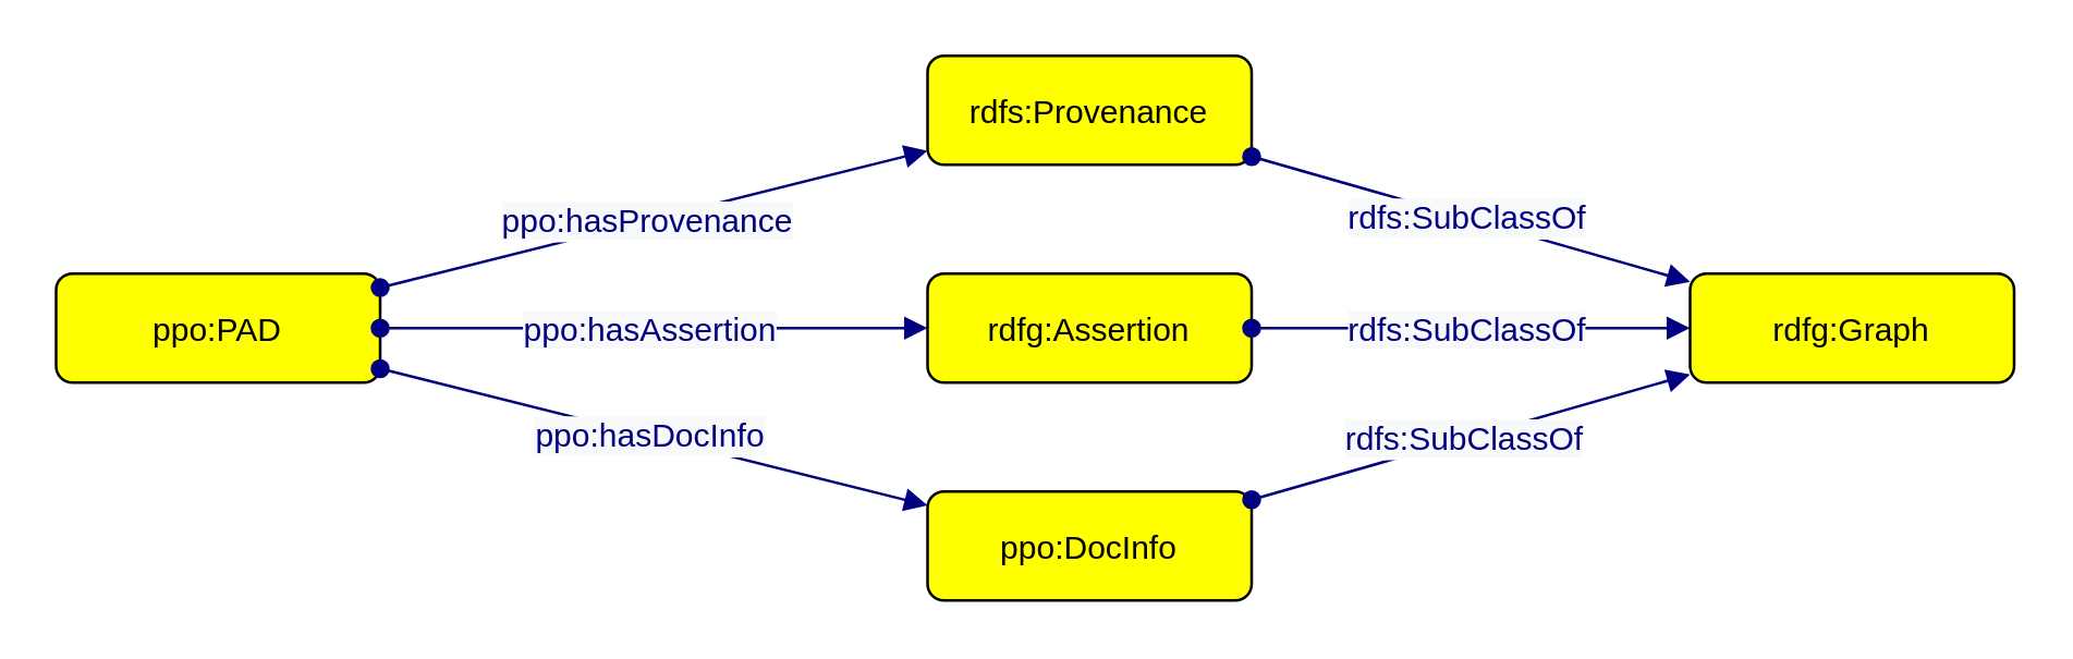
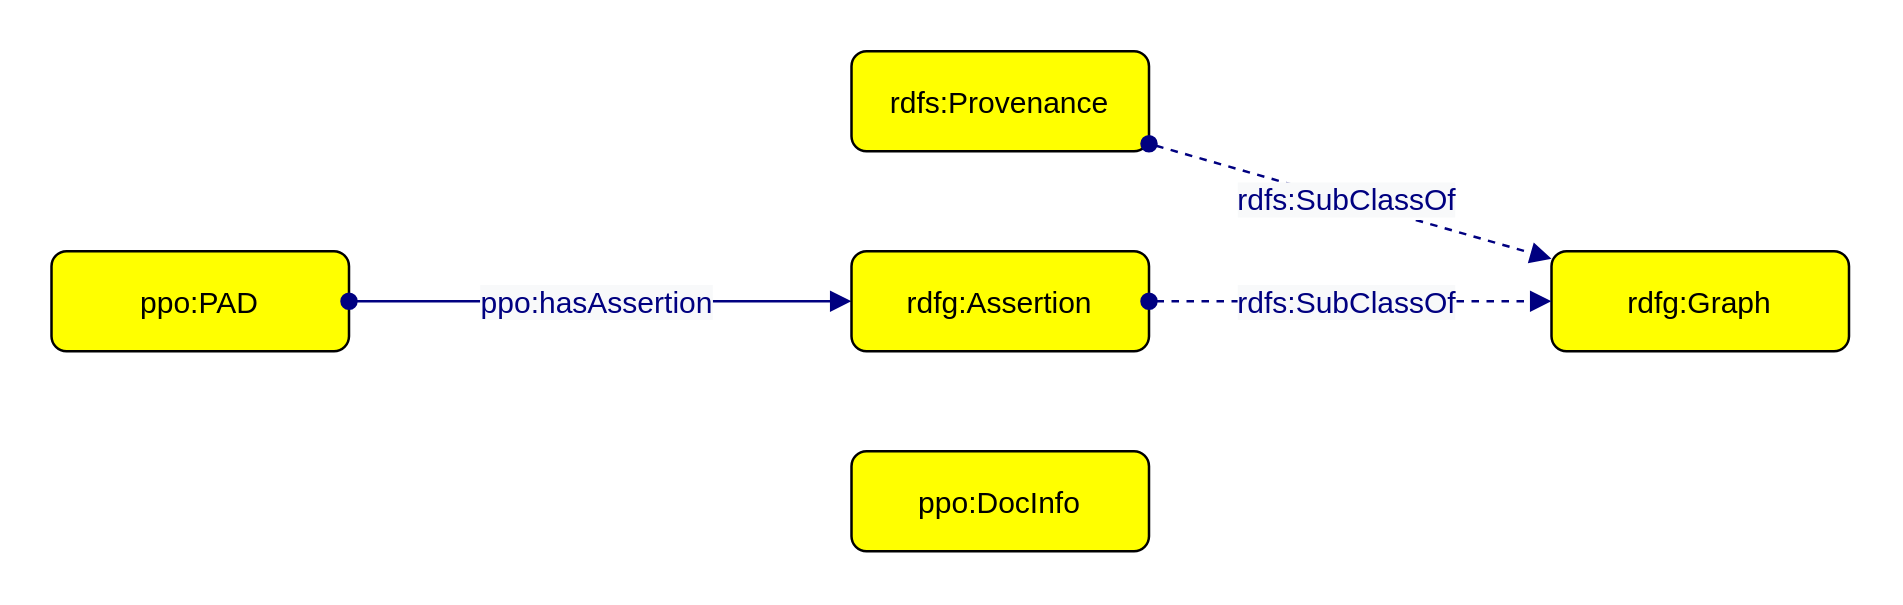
- <mxCell id="3" value="" style="graphMlID=e0;rounded=0;endArrow=block;strokeColor=#000080;strokeWidth=1.0;startArrow=oval;startFill=1;endFill=1;fontSize=12;fontFamily=Helvetica;horizontal=1;verticalAlign=middle;" parent="1" source="2" target="7" edge="1"><mxGeometry relative="1" as="geometry"><mxPoint x="429" y="210" as="sourcePoint" /><mxPoint x="320" y="80" as="targetPoint" /></mxGeometry></mxCell>
- <mxCell id="4" value="&lt;span style=&quot;color: rgb(0, 0, 128); font-size: 12px; background-color: rgb(248, 249, 250);&quot;&gt;ppo:hasProvenance&lt;/span&gt;" style="text;html=1;align=center;verticalAlign=middle;resizable=0;points=[];labelBackgroundColor=#ffffff;fontSize=12;fontFamily=Helvetica;horizontal=1;" parent="3" vertex="1" connectable="0"><mxGeometry x="-0.017" y="2" relative="1" as="geometry"><mxPoint x="-1" y="2" as="offset" /></mxGeometry></mxCell>
- <mxCell id="12" value="" style="graphMlID=e0;rounded=0;endArrow=block;strokeColor=#000080;strokeWidth=1.0;startArrow=oval;startFill=1;endFill=1;fontSize=12;fontFamily=Helvetica;horizontal=1;verticalAlign=middle;" parent="1" source="7" target="9" edge="1"><mxGeometry relative="1" as="geometry"><mxPoint x="469" y="26.155" as="sourcePoint" /><mxPoint x="640" y="43.845" as="targetPoint" /></mxGeometry></mxCell>
+ <mxCell id="12" value="" style="graphMlID=e0;rounded=0;endArrow=block;strokeColor=#000080;strokeWidth=1.0;startArrow=oval;startFill=1;endFill=1;fontSize=12;fontFamily=Helvetica;horizontal=1;verticalAlign=middle;dashed=1;" parent="1" source="7" target="9" edge="1"><mxGeometry relative="1" as="geometry"><mxPoint x="469" y="26.155" as="sourcePoint" /><mxPoint x="640" y="43.845" as="targetPoint" /></mxGeometry></mxCell>
- <mxCell id="10" value="" style="graphMlID=e0;rounded=0;endArrow=block;strokeColor=#000080;strokeWidth=1.0;startArrow=oval;startFill=1;endFill=1;fontSize=12;fontFamily=Helvetica;horizontal=1;verticalAlign=middle;" parent="1" source="8" target="9" edge="1"><mxGeometry relative="1" as="geometry"><mxPoint x="149" y="76.984" as="sourcePoint" /><mxPoint x="350" y="33.016" as="targetPoint" /></mxGeometry></mxCell>
+ <mxCell id="10" value="" style="graphMlID=e0;rounded=0;endArrow=block;strokeColor=#000080;strokeWidth=1.0;startArrow=oval;startFill=1;endFill=1;fontSize=12;fontFamily=Helvetica;horizontal=1;verticalAlign=middle;dashed=1;" parent="1" source="8" target="9" edge="1"><mxGeometry relative="1" as="geometry"><mxPoint x="149" y="76.984" as="sourcePoint" /><mxPoint x="350" y="33.016" as="targetPoint" /></mxGeometry></mxCell>
- <mxCell id="14" value="" style="graphMlID=e0;rounded=0;endArrow=block;strokeColor=#000080;strokeWidth=1.0;startArrow=oval;startFill=1;endFill=1;fontSize=12;fontFamily=Helvetica;horizontal=1;verticalAlign=middle;" parent="1" source="2" target="16" edge="1"><mxGeometry relative="1" as="geometry"><mxPoint x="139" y="169.998" as="sourcePoint" /><mxPoint x="320" y="162.56" as="targetPoint" /></mxGeometry></mxCell>
- <mxCell id="15" value="&lt;span style=&quot;color: rgb(0, 0, 128); font-size: 12px; background-color: rgb(248, 249, 250);&quot;&gt;ppo:hasDocInfo&lt;/span&gt;" style="text;html=1;align=center;verticalAlign=middle;resizable=0;points=[];labelBackgroundColor=#ffffff;fontSize=12;fontFamily=Helvetica;horizontal=1;" parent="14" vertex="1" connectable="0"><mxGeometry x="-0.017" y="2" relative="1" as="geometry"><mxPoint x="-1" y="2" as="offset" /></mxGeometry></mxCell>
- <mxCell id="17" value="" style="graphMlID=e0;rounded=0;endArrow=block;strokeColor=#000080;strokeWidth=1.0;startArrow=oval;startFill=1;endFill=1;fontSize=12;fontFamily=Helvetica;horizontal=1;verticalAlign=middle;" parent="1" source="16" target="9" edge="1"><mxGeometry relative="1" as="geometry"><mxPoint x="469" y="108.715" as="sourcePoint" /><mxPoint x="620" y="171.06" as="targetPoint" /></mxGeometry></mxCell>
- <mxCell id="18" value="&lt;span style=&quot;color: rgb(0, 0, 128); font-size: 12px; background-color: rgb(248, 249, 250);&quot;&gt;rdfs:SubClassOf&lt;/span&gt;" style="text;html=1;align=center;verticalAlign=middle;resizable=0;points=[];labelBackgroundColor=#ffffff;fontSize=12;fontFamily=Helvetica;horizontal=1;" parent="17" vertex="1" connectable="0"><mxGeometry x="-0.017" y="2" relative="1" as="geometry"><mxPoint x="-1" y="2" as="offset" /></mxGeometry></mxCell>
